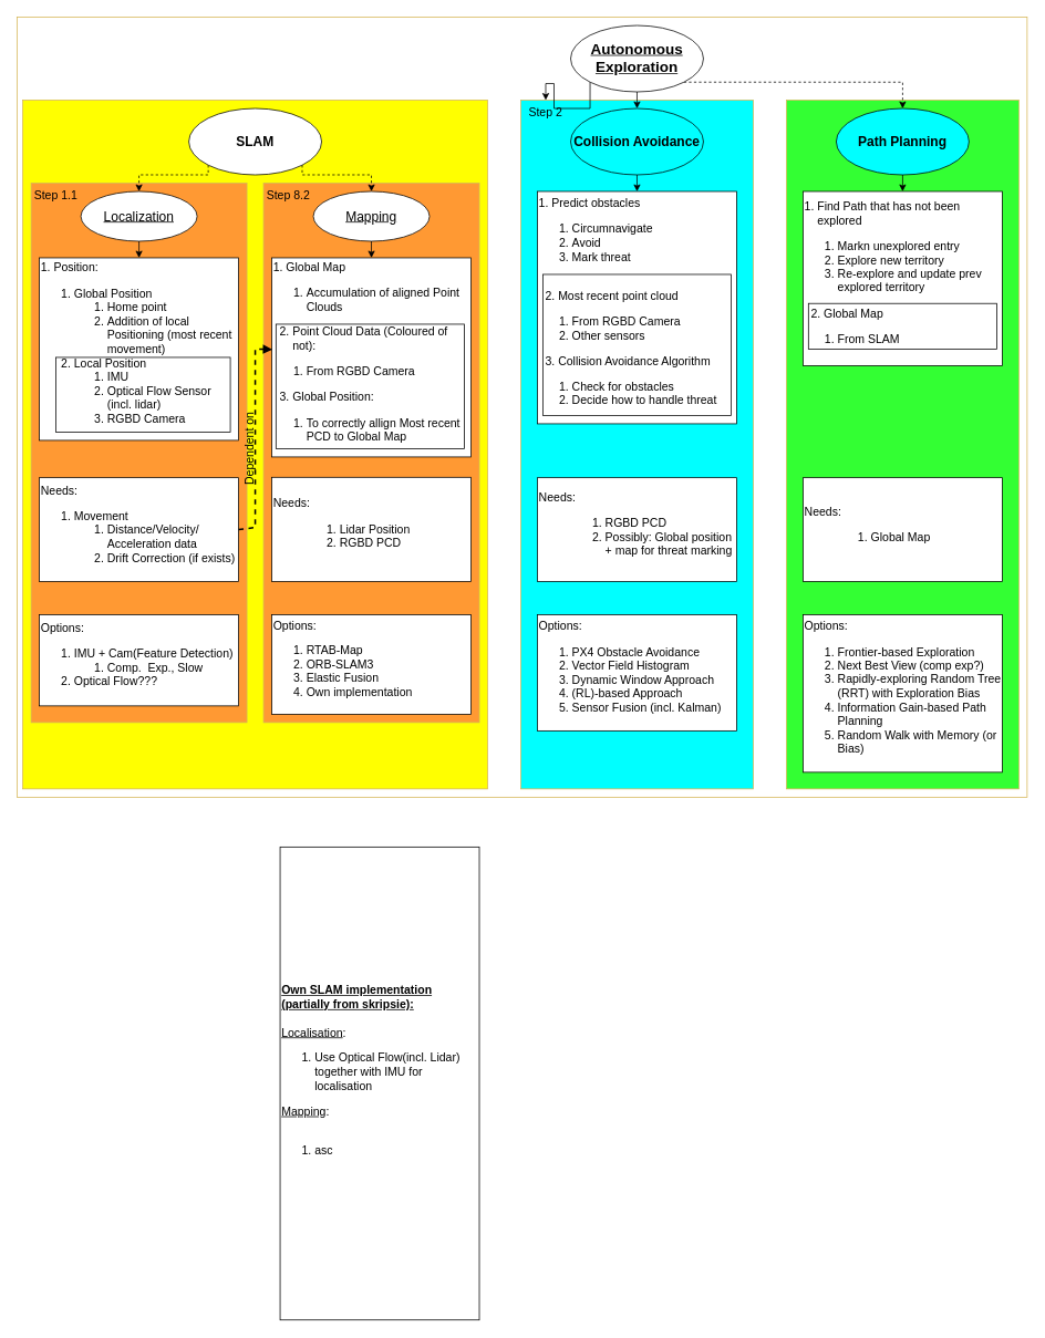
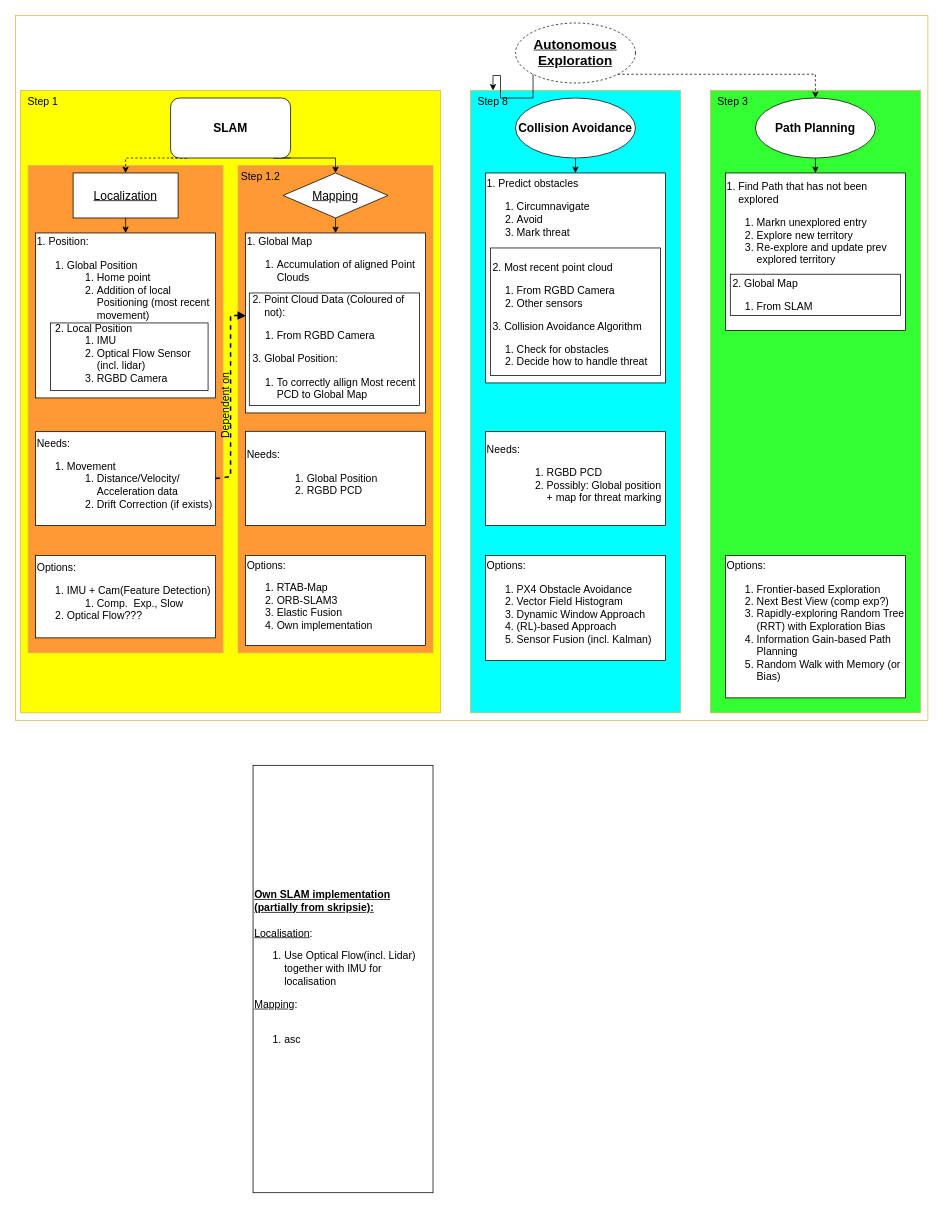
- <mxCell id="11" value="&lt;font style=&quot;font-size: 18px;&quot;&gt;&lt;b&gt;&lt;u style=&quot;&quot;&gt;Autonomous Exploration&lt;/u&gt;&lt;/b&gt;&lt;/font&gt;" style="ellipse;whiteSpace=wrap;html=1;" vertex="1" parent="1"><mxGeometry x="687" y="30" width="160" height="80" as="geometry" /></mxCell>
+ <mxCell id="11" value="&lt;font style=&quot;font-size: 18px;&quot;&gt;&lt;b&gt;&lt;u style=&quot;&quot;&gt;Autonomous Exploration&lt;/u&gt;&lt;/b&gt;&lt;/font&gt;" style="ellipse;whiteSpace=wrap;html=1;dashed=1;" vertex="1" parent="1"><mxGeometry x="687" y="30" width="160" height="80" as="geometry" /></mxCell>
- <mxCell id="9" style="edgeStyle=orthogonalEdgeStyle;rounded=0;orthogonalLoop=1;jettySize=auto;html=1;exitX=0.5;exitY=1;exitDx=0;exitDy=0;entryX=0.5;entryY=0;entryDx=0;entryDy=0;" edge="1" parent="1" source="11" target="16"><mxGeometry relative="1" as="geometry" /></mxCell>
+ <mxCell id="28" value="&lt;font style=&quot;font-size: 14px;&quot;&gt;Step 1&lt;/font&gt;" style="rounded=0;whiteSpace=wrap;html=1;strokeColor=none;fillColor=none;" vertex="1" parent="1"><mxGeometry x="27" y="120" width="60" height="30" as="geometry" /></mxCell>
- <mxCell id="29" value="&lt;font style=&quot;font-size: 14px;&quot;&gt;Step 2&lt;/font&gt;" style="rounded=0;whiteSpace=wrap;html=1;strokeColor=none;fillColor=none;" vertex="1" parent="1"><mxGeometry x="627" y="120" width="60" height="30" as="geometry" /></mxCell>
+ <mxCell id="29" value="&lt;font style=&quot;font-size: 14px;&quot;&gt;Step 8&lt;/font&gt;" style="rounded=0;whiteSpace=wrap;html=1;strokeColor=none;fillColor=none;" vertex="1" parent="1"><mxGeometry x="627" y="120" width="60" height="30" as="geometry" /></mxCell>
+ <mxCell id="30" value="&lt;font style=&quot;font-size: 14px;&quot;&gt;Step 3&lt;/font&gt;" style="rounded=0;whiteSpace=wrap;html=1;strokeColor=none;fillColor=none;" vertex="1" parent="1"><mxGeometry x="947" y="120" width="60" height="30" as="geometry" /></mxCell>
- <mxCell id="14" value="&lt;font style=&quot;font-size: 16px;&quot;&gt;&lt;b&gt;SLAM&lt;/b&gt;&lt;/font&gt;" style="ellipse;whiteSpace=wrap;html=1;" vertex="1" parent="1"><mxGeometry x="227" y="130" width="160" height="80" as="geometry" /></mxCell>
+ <mxCell id="14" value="&lt;font style=&quot;font-size: 16px;&quot;&gt;&lt;b&gt;SLAM&lt;/b&gt;&lt;/font&gt;" style="whiteSpace=wrap;html=1;rounded=1;" vertex="1" parent="1"><mxGeometry x="227" y="130" width="160" height="80" as="geometry" /></mxCell>
- <mxCell id="16" value="&lt;font style=&quot;font-size: 16px;&quot;&gt;&lt;b&gt;Collision Avoidance&lt;/b&gt;&lt;/font&gt;" style="ellipse;whiteSpace=wrap;html=1;fillColor=#00ffff;" vertex="1" parent="1"><mxGeometry x="687" y="130" width="160" height="80" as="geometry" /></mxCell>
+ <mxCell id="16" value="&lt;font style=&quot;font-size: 16px;&quot;&gt;&lt;b&gt;Collision Avoidance&lt;/b&gt;&lt;/font&gt;" style="ellipse;whiteSpace=wrap;html=1;" vertex="1" parent="1"><mxGeometry x="687" y="130" width="160" height="80" as="geometry" /></mxCell>
- <mxCell id="18" value="&lt;font style=&quot;font-size: 16px;&quot;&gt;&lt;b&gt;Path Planning&lt;/b&gt;&lt;/font&gt;" style="ellipse;whiteSpace=wrap;html=1;fillColor=#00ffff;" vertex="1" parent="1"><mxGeometry x="1007" y="130" width="160" height="80" as="geometry" /></mxCell>
+ <mxCell id="18" value="&lt;font style=&quot;font-size: 16px;&quot;&gt;&lt;b&gt;Path Planning&lt;/b&gt;&lt;/font&gt;" style="ellipse;whiteSpace=wrap;html=1;" vertex="1" parent="1"><mxGeometry x="1007" y="130" width="160" height="80" as="geometry" /></mxCell>
- <mxCell id="13" style="edgeStyle=orthogonalEdgeStyle;rounded=0;orthogonalLoop=1;jettySize=auto;html=1;exitX=1;exitY=1;exitDx=0;exitDy=0;entryX=0.5;entryY=0;entryDx=0;entryDy=0;dashed=1;" edge="1" parent="1" source="14" target="26"><mxGeometry relative="1" as="geometry"><Array as="points"><mxPoint x="364" y="210" /><mxPoint x="447" y="210" /></Array></mxGeometry></mxCell>
+ <mxCell id="13" style="edgeStyle=orthogonalEdgeStyle;rounded=0;orthogonalLoop=1;jettySize=auto;html=1;exitX=1;exitY=1;exitDx=0;exitDy=0;entryX=0.5;entryY=0;entryDx=0;entryDy=0;" edge="1" parent="1" source="14" target="26"><mxGeometry relative="1" as="geometry"><Array as="points"><mxPoint x="364" y="210" /><mxPoint x="447" y="210" /></Array></mxGeometry></mxCell>
- <mxCell id="32" value="&lt;font style=&quot;font-size: 14px;&quot;&gt;Step 1.1&lt;/font&gt;" style="rounded=0;whiteSpace=wrap;html=1;strokeColor=none;fillColor=none;" vertex="1" parent="1"><mxGeometry x="37" y="220" width="60" height="30" as="geometry" /></mxCell>
- <mxCell id="31" value="&lt;font style=&quot;font-size: 14px;&quot;&gt;Step 8.2&lt;/font&gt;" style="rounded=0;whiteSpace=wrap;html=1;strokeColor=none;fillColor=none;" vertex="1" parent="1"><mxGeometry x="317" y="220" width="60" height="30" as="geometry" /></mxCell>
+ <mxCell id="31" value="&lt;font style=&quot;font-size: 14px;&quot;&gt;Step 1.2&lt;/font&gt;" style="rounded=0;whiteSpace=wrap;html=1;strokeColor=none;fillColor=none;" vertex="1" parent="1"><mxGeometry x="317" y="220" width="60" height="30" as="geometry" /></mxCell>
- <mxCell id="24" value="&lt;font style=&quot;font-size: 16px;&quot;&gt;&lt;u&gt;Localization&lt;/u&gt;&lt;/font&gt;" style="ellipse;whiteSpace=wrap;html=1;" vertex="1" parent="1"><mxGeometry x="97" y="230" width="140" height="60" as="geometry" /></mxCell>
+ <mxCell id="24" value="&lt;font style=&quot;font-size: 16px;&quot;&gt;&lt;u&gt;Localization&lt;/u&gt;&lt;/font&gt;" style="whiteSpace=wrap;html=1;rounded=0;" vertex="1" parent="1"><mxGeometry x="97" y="230" width="140" height="60" as="geometry" /></mxCell>
- <mxCell id="26" value="&lt;font style=&quot;font-size: 16px;&quot;&gt;&lt;u&gt;Mapping&lt;/u&gt;&lt;/font&gt;" style="ellipse;whiteSpace=wrap;html=1;" vertex="1" parent="1"><mxGeometry x="377" y="230" width="140" height="60" as="geometry" /></mxCell>
+ <mxCell id="26" value="&lt;font style=&quot;font-size: 16px;&quot;&gt;&lt;u&gt;Mapping&lt;/u&gt;&lt;/font&gt;" style="rhombus;whiteSpace=wrap;html=1;" vertex="1" parent="1"><mxGeometry x="377" y="230" width="140" height="60" as="geometry" /></mxCell>
- <mxCell id="42" value="&lt;div style=&quot;font-size: 14px;&quot;&gt;&lt;div&gt;Needs:&lt;/div&gt;&lt;div&gt;&lt;ol&gt;&lt;ol&gt;&lt;li&gt;Lidar Position&lt;/li&gt;&lt;li&gt;RGBD PCD&lt;/li&gt;&lt;/ol&gt;&lt;/ol&gt;&lt;/div&gt;&lt;/div&gt;" style="rounded=0;whiteSpace=wrap;html=1;align=left;fontSize=14;spacing=2;" vertex="1" parent="1"><mxGeometry x="327" y="574.5" width="240" height="125.5" as="geometry" /></mxCell>
+ <mxCell id="42" value="&lt;div style=&quot;font-size: 14px;&quot;&gt;&lt;div&gt;Needs:&lt;/div&gt;&lt;div&gt;&lt;ol&gt;&lt;ol&gt;&lt;li&gt;Global Position&lt;/li&gt;&lt;li&gt;RGBD PCD&lt;/li&gt;&lt;/ol&gt;&lt;/ol&gt;&lt;/div&gt;&lt;/div&gt;" style="rounded=0;whiteSpace=wrap;html=1;align=left;fontSize=14;spacing=2;" vertex="1" parent="1"><mxGeometry x="327" y="574.5" width="240" height="125.5" as="geometry" /></mxCell>
- <mxCell id="44" value="&lt;div style=&quot;font-size: 14px;&quot;&gt;&lt;div&gt;Needs:&lt;/div&gt;&lt;div&gt;&lt;ol&gt;&lt;ol&gt;&lt;li&gt;Global Map&lt;/li&gt;&lt;/ol&gt;&lt;/ol&gt;&lt;/div&gt;&lt;/div&gt;" style="rounded=0;whiteSpace=wrap;html=1;align=left;fontSize=14;spacing=2;" vertex="1" parent="1"><mxGeometry x="967" y="575" width="240" height="125" as="geometry" /></mxCell>
